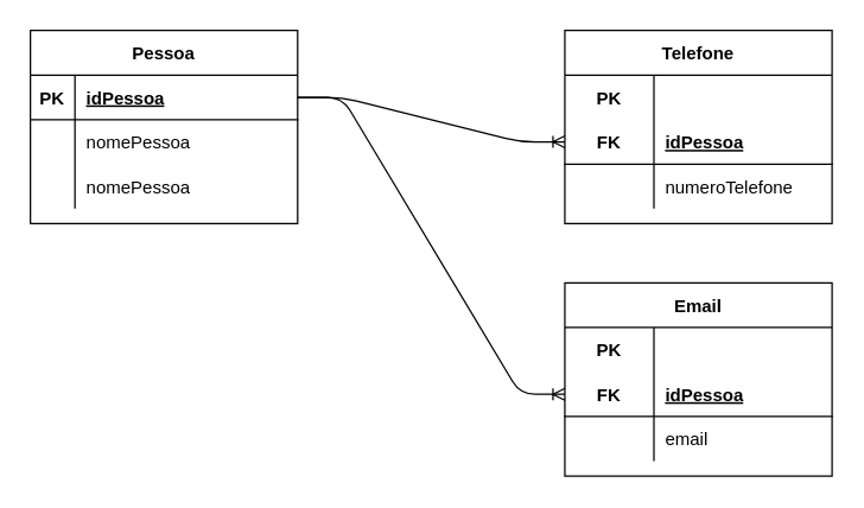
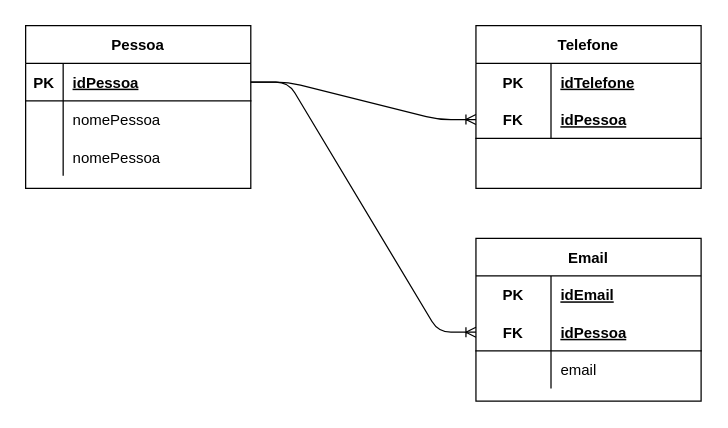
+ <mxCell id="25" value="idTelefone" style="shape=partialRectangle;connectable=0;fillColor=none;top=0;left=0;bottom=0;right=0;align=left;spacingLeft=6;fontStyle=5;overflow=hidden;" vertex="1" parent="23"><mxGeometry x="60" width="120" height="30" as="geometry" /></mxCell>
- <mxCell id="31" value="numeroTelefone" style="shape=partialRectangle;connectable=0;fillColor=none;top=0;left=0;bottom=0;right=0;align=left;spacingLeft=6;overflow=hidden;" vertex="1" parent="29"><mxGeometry x="60" width="120" height="30" as="geometry" /></mxCell>
+ <mxCell id="15" value="idEmail" style="shape=partialRectangle;connectable=0;fillColor=none;top=0;left=0;bottom=0;right=0;align=left;spacingLeft=6;fontStyle=5;overflow=hidden;" vertex="1" parent="13"><mxGeometry x="60" width="120" height="30" as="geometry" /></mxCell>
